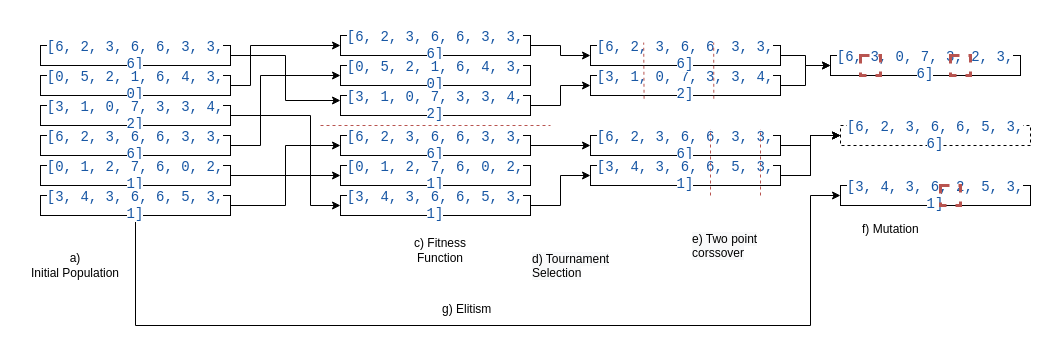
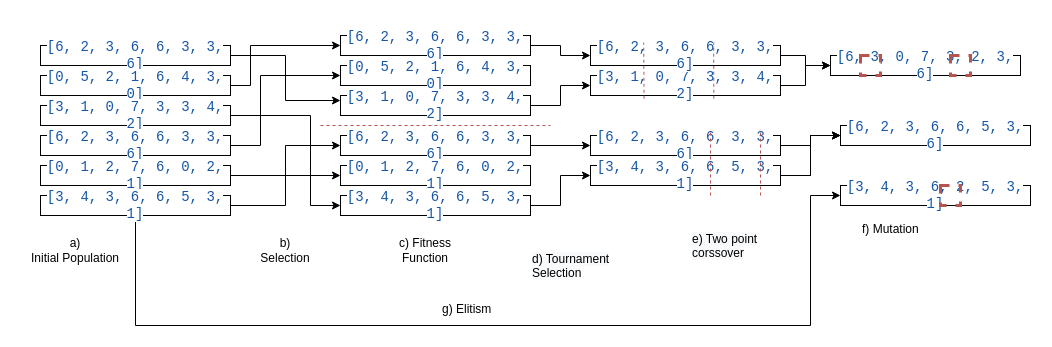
- <mxCell id="45" value="&lt;span style=&quot;color: rgb(24 , 87 , 164) ; font-family: &amp;#34;consolas&amp;#34; , &amp;#34;courier new&amp;#34; , monospace ; font-size: 14px ; background-color: rgb(255 , 255 , 255)&quot;&gt;[6, 2, 3, 6, 6, 5, 3, 6]&lt;/span&gt;" style="rounded=0;whiteSpace=wrap;html=1;dashed=1;" vertex="1" parent="1"><mxGeometry x="840" y="110" width="190" height="20" as="geometry" /></mxCell>
+ <mxCell id="45" value="&lt;span style=&quot;color: rgb(24 , 87 , 164) ; font-family: &amp;#34;consolas&amp;#34; , &amp;#34;courier new&amp;#34; , monospace ; font-size: 14px ; background-color: rgb(255 , 255 , 255)&quot;&gt;[6, 2, 3, 6, 6, 5, 3, 6]&lt;/span&gt;" style="rounded=0;whiteSpace=wrap;html=1;" vertex="1" parent="1"><mxGeometry x="840" y="110" width="190" height="20" as="geometry" /></mxCell>
+ <mxCell id="28" value="b)&lt;br&gt;Selection" style="text;html=1;strokeColor=none;fillColor=none;align=center;verticalAlign=middle;whiteSpace=wrap;rounded=0;" vertex="1" parent="1"><mxGeometry x="230" y="220" width="110" height="30" as="geometry" /></mxCell>
- <mxCell id="16" value="c) Fitness Function&lt;br&gt;" style="text;html=1;strokeColor=none;fillColor=none;align=center;verticalAlign=middle;whiteSpace=wrap;rounded=0;" vertex="1" parent="1"><mxGeometry x="395" y="220" width="90" height="30" as="geometry" /></mxCell>
+ <mxCell id="16" value="c) Fitness Function&lt;br&gt;" style="text;html=1;strokeColor=none;fillColor=none;align=center;verticalAlign=middle;whiteSpace=wrap;rounded=0;" vertex="1" parent="1"><mxGeometry x="380" y="220" width="90" height="30" as="geometry" /></mxCell>
- <mxCell id="15" value="a)&lt;br&gt;Initial Population" style="text;html=1;strokeColor=none;fillColor=none;align=center;verticalAlign=middle;whiteSpace=wrap;rounded=0;" vertex="1" parent="1"><mxGeometry x="20" y="235" width="110" height="30" as="geometry" /></mxCell>
+ <mxCell id="15" value="a)&lt;br&gt;Initial Population" style="text;html=1;strokeColor=none;fillColor=none;align=center;verticalAlign=middle;whiteSpace=wrap;rounded=0;" vertex="1" parent="1"><mxGeometry y="220" width="110" height="30" as="geometry" x="20" /></mxCell>
